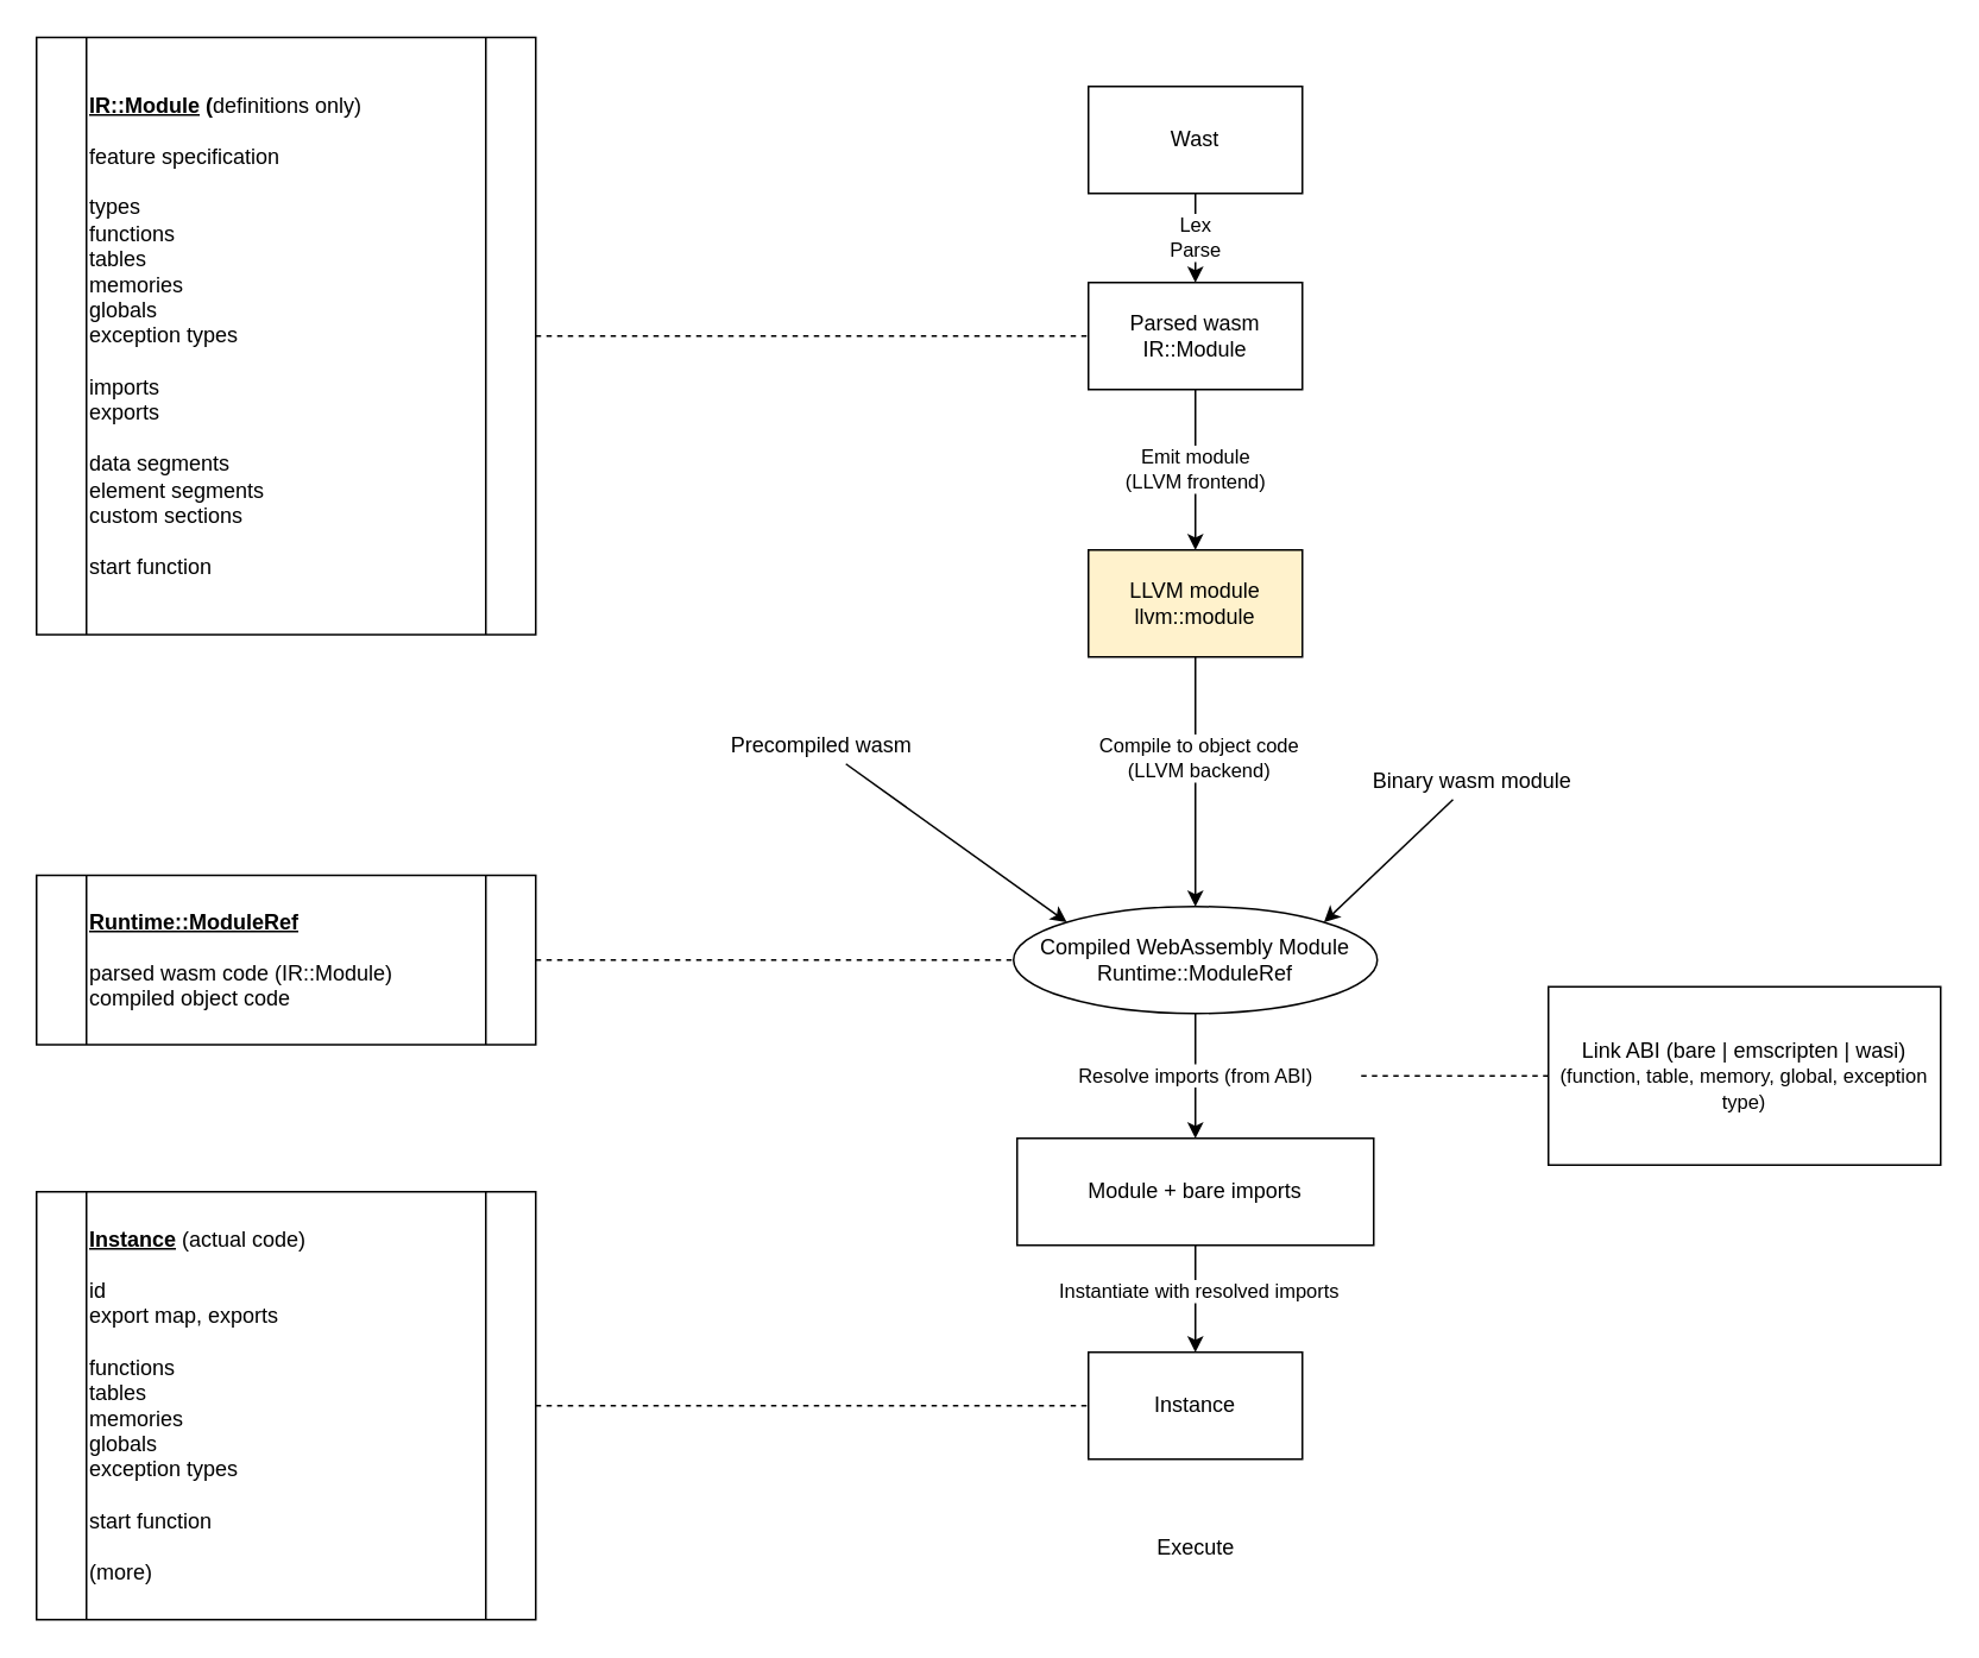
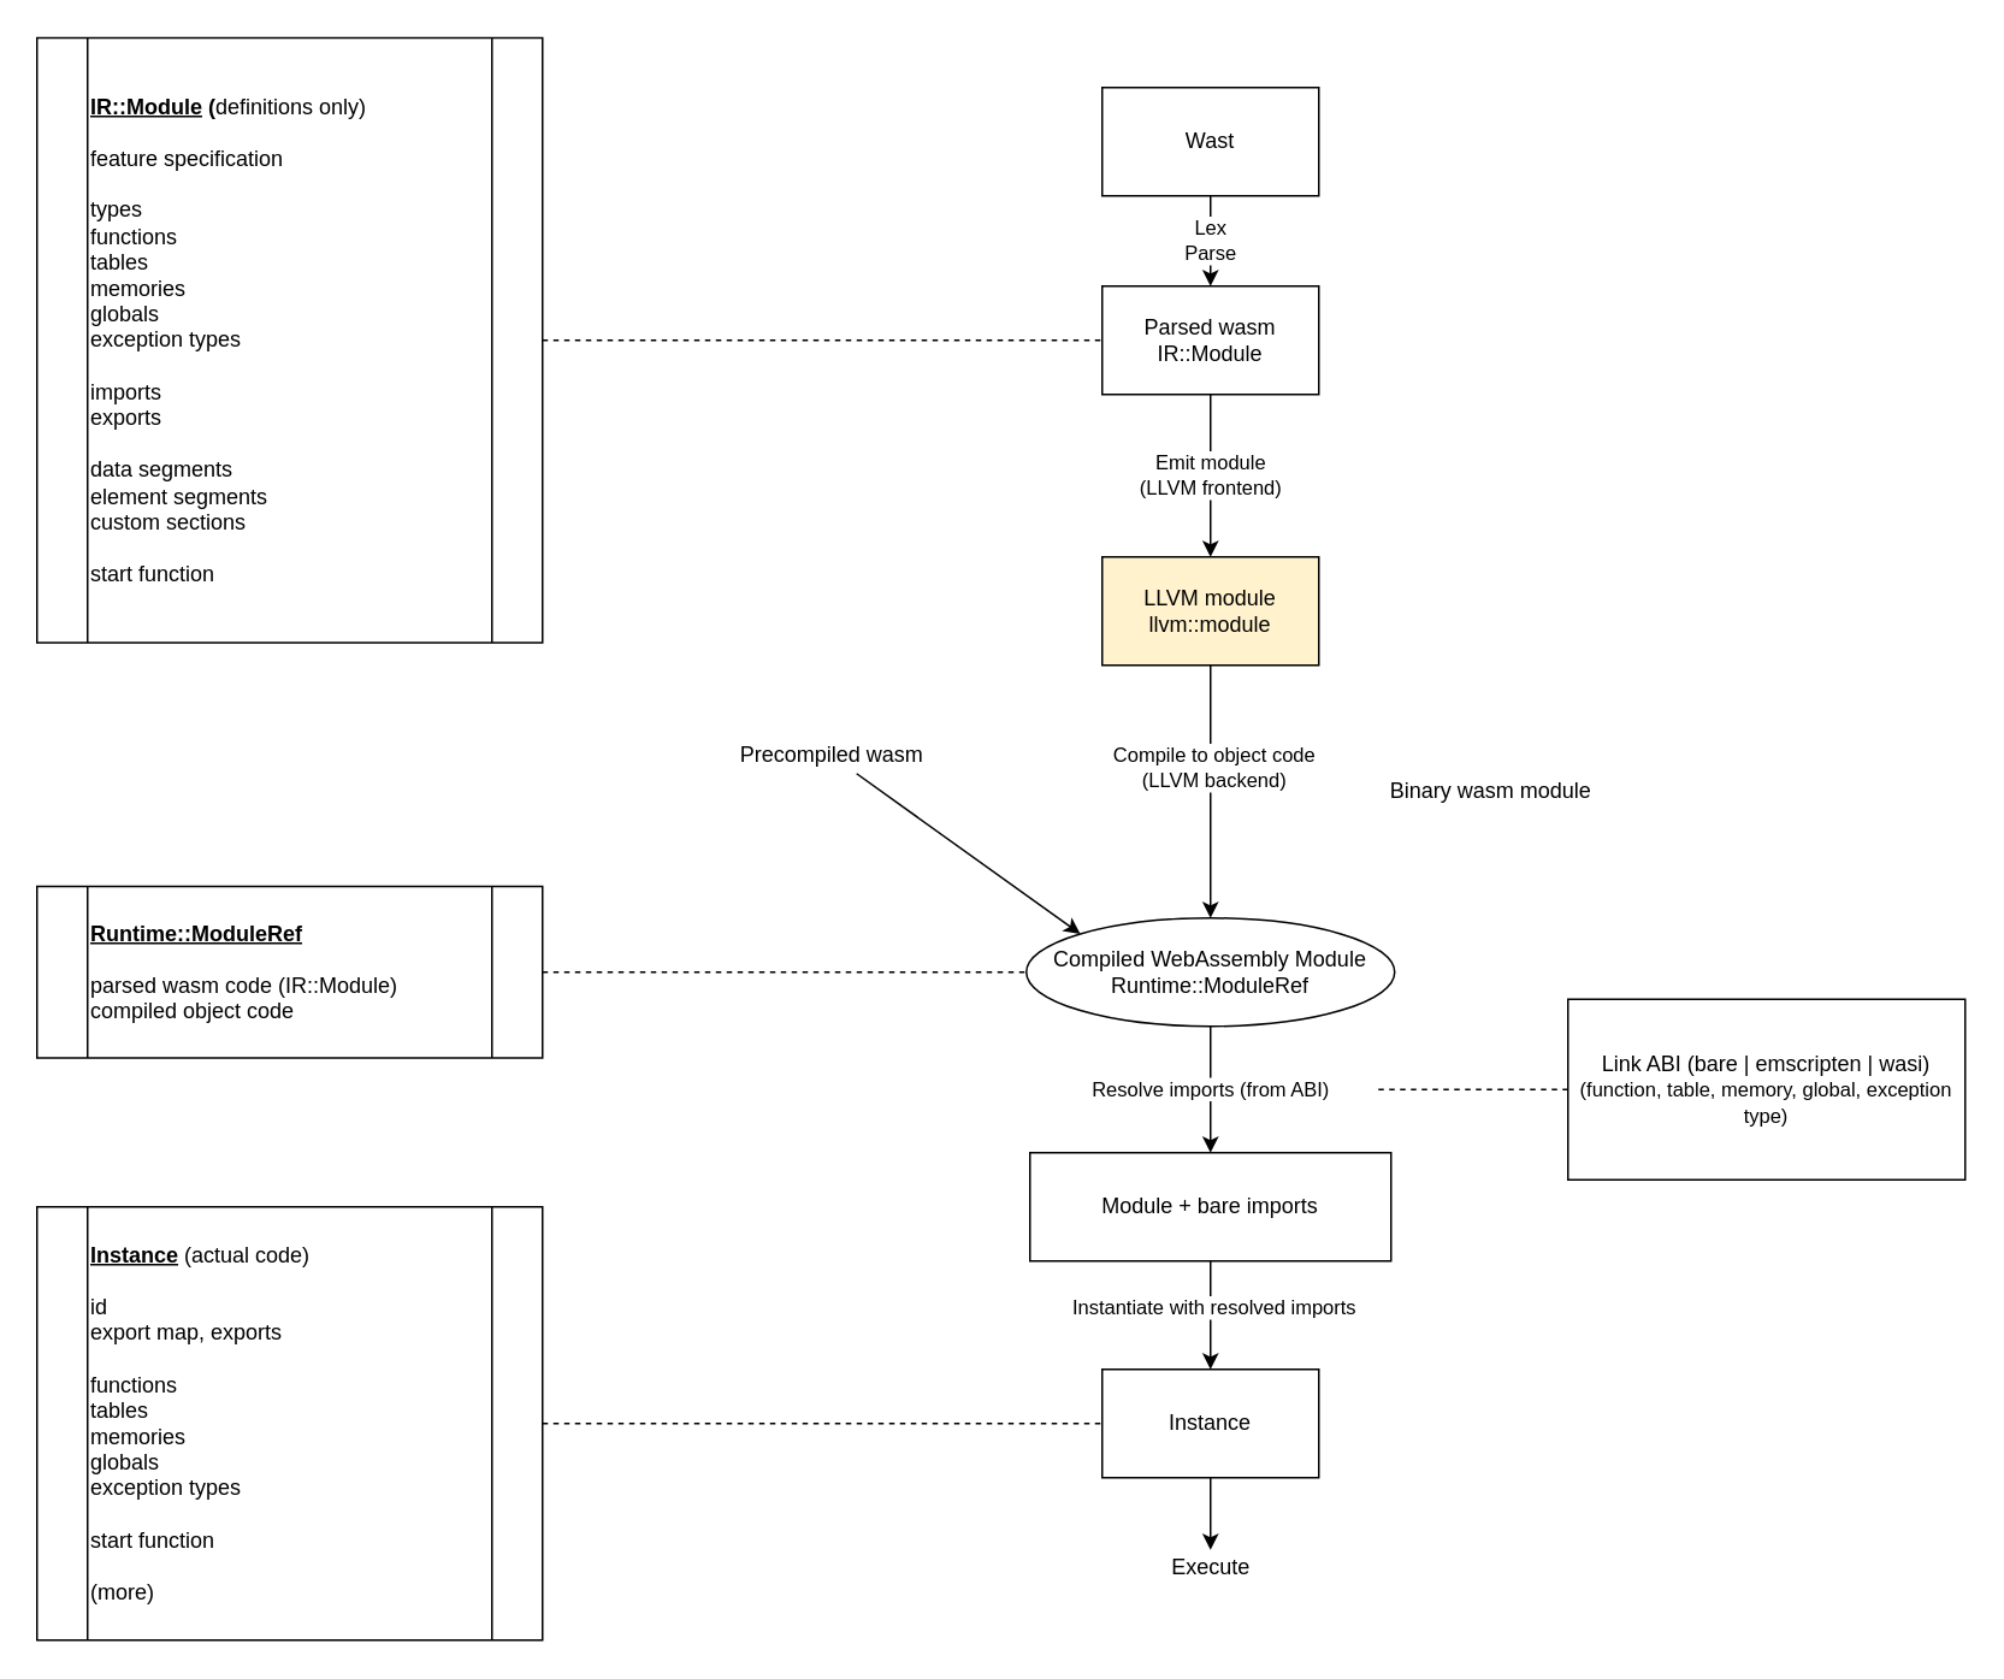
- <mxCell id="15" style="edgeStyle=none;html=1;entryX=1;entryY=0;entryDx=0;entryDy=0;" parent="1" source="16" target="2" edge="1"><mxGeometry relative="1" as="geometry" /></mxCell>
+ <mxCell id="12" style="edgeStyle=none;html=1;endArrow=classic;endFill=1;" parent="1" source="13" target="14" edge="1"><mxGeometry relative="1" as="geometry" /></mxCell>
